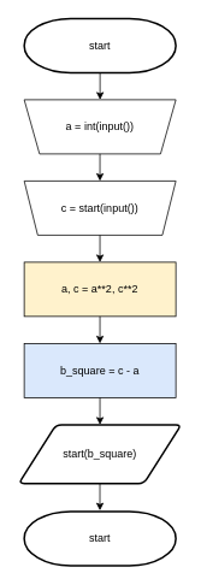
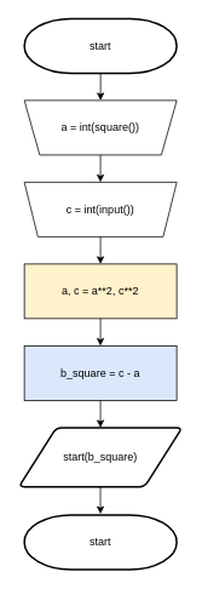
- <mxCell id="3" value="a = int(input())" style="verticalLabelPosition=middle;verticalAlign=middle;html=1;shape=trapezoid;perimeter=trapezoidPerimeter;whiteSpace=wrap;size=0.101;arcSize=10;flipV=1;labelPosition=center;align=center;" vertex="1" parent="1"><mxGeometry x="26" y="110" width="168" height="60" as="geometry" /></mxCell>
+ <mxCell id="3" value="a = int(square())" style="verticalLabelPosition=middle;verticalAlign=middle;html=1;shape=trapezoid;perimeter=trapezoidPerimeter;whiteSpace=wrap;size=0.101;arcSize=10;flipV=1;labelPosition=center;align=center;" vertex="1" parent="1"><mxGeometry x="26" y="110" width="168" height="60" as="geometry" /></mxCell>
- <mxCell id="5" value="c = start(input())" style="verticalLabelPosition=middle;verticalAlign=middle;html=1;shape=trapezoid;perimeter=trapezoidPerimeter;whiteSpace=wrap;size=0.089;arcSize=10;flipV=1;labelPosition=center;align=center;" vertex="1" parent="1"><mxGeometry x="26" y="200" width="168" height="60" as="geometry" /></mxCell>
+ <mxCell id="5" value="c = int(input())" style="verticalLabelPosition=middle;verticalAlign=middle;html=1;shape=trapezoid;perimeter=trapezoidPerimeter;whiteSpace=wrap;size=0.089;arcSize=10;flipV=1;labelPosition=center;align=center;" vertex="1" parent="1"><mxGeometry x="26" y="200" width="168" height="60" as="geometry" /></mxCell>
